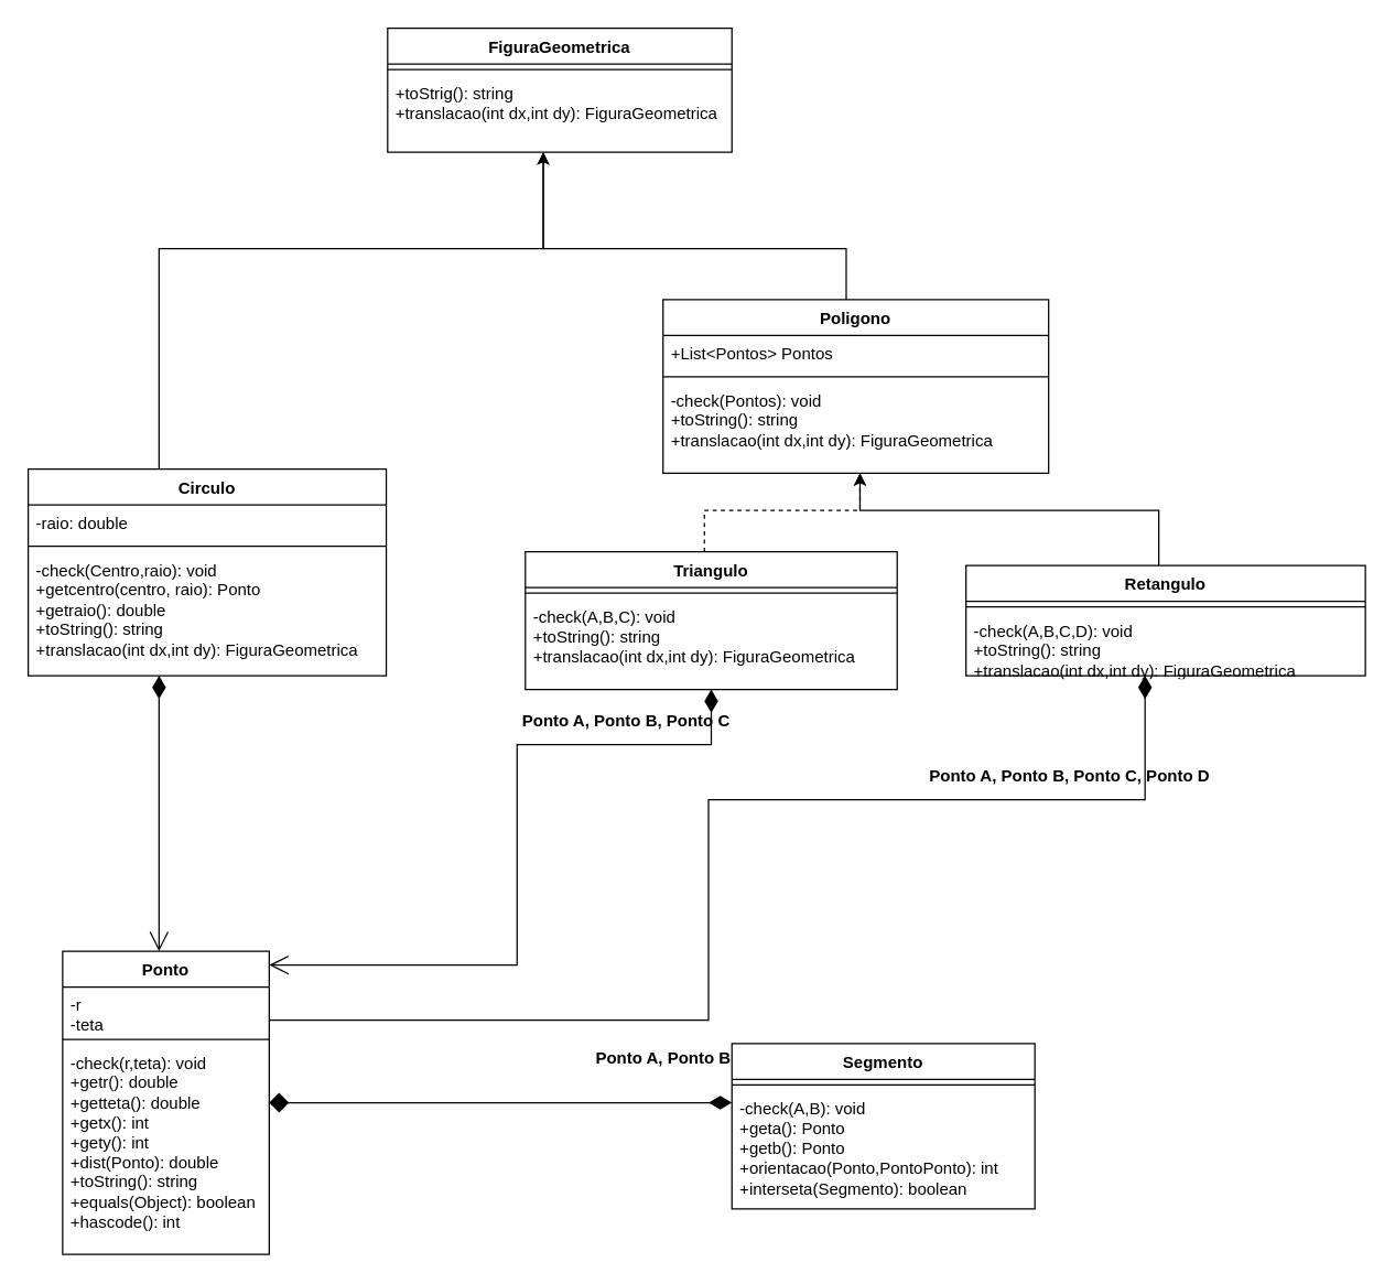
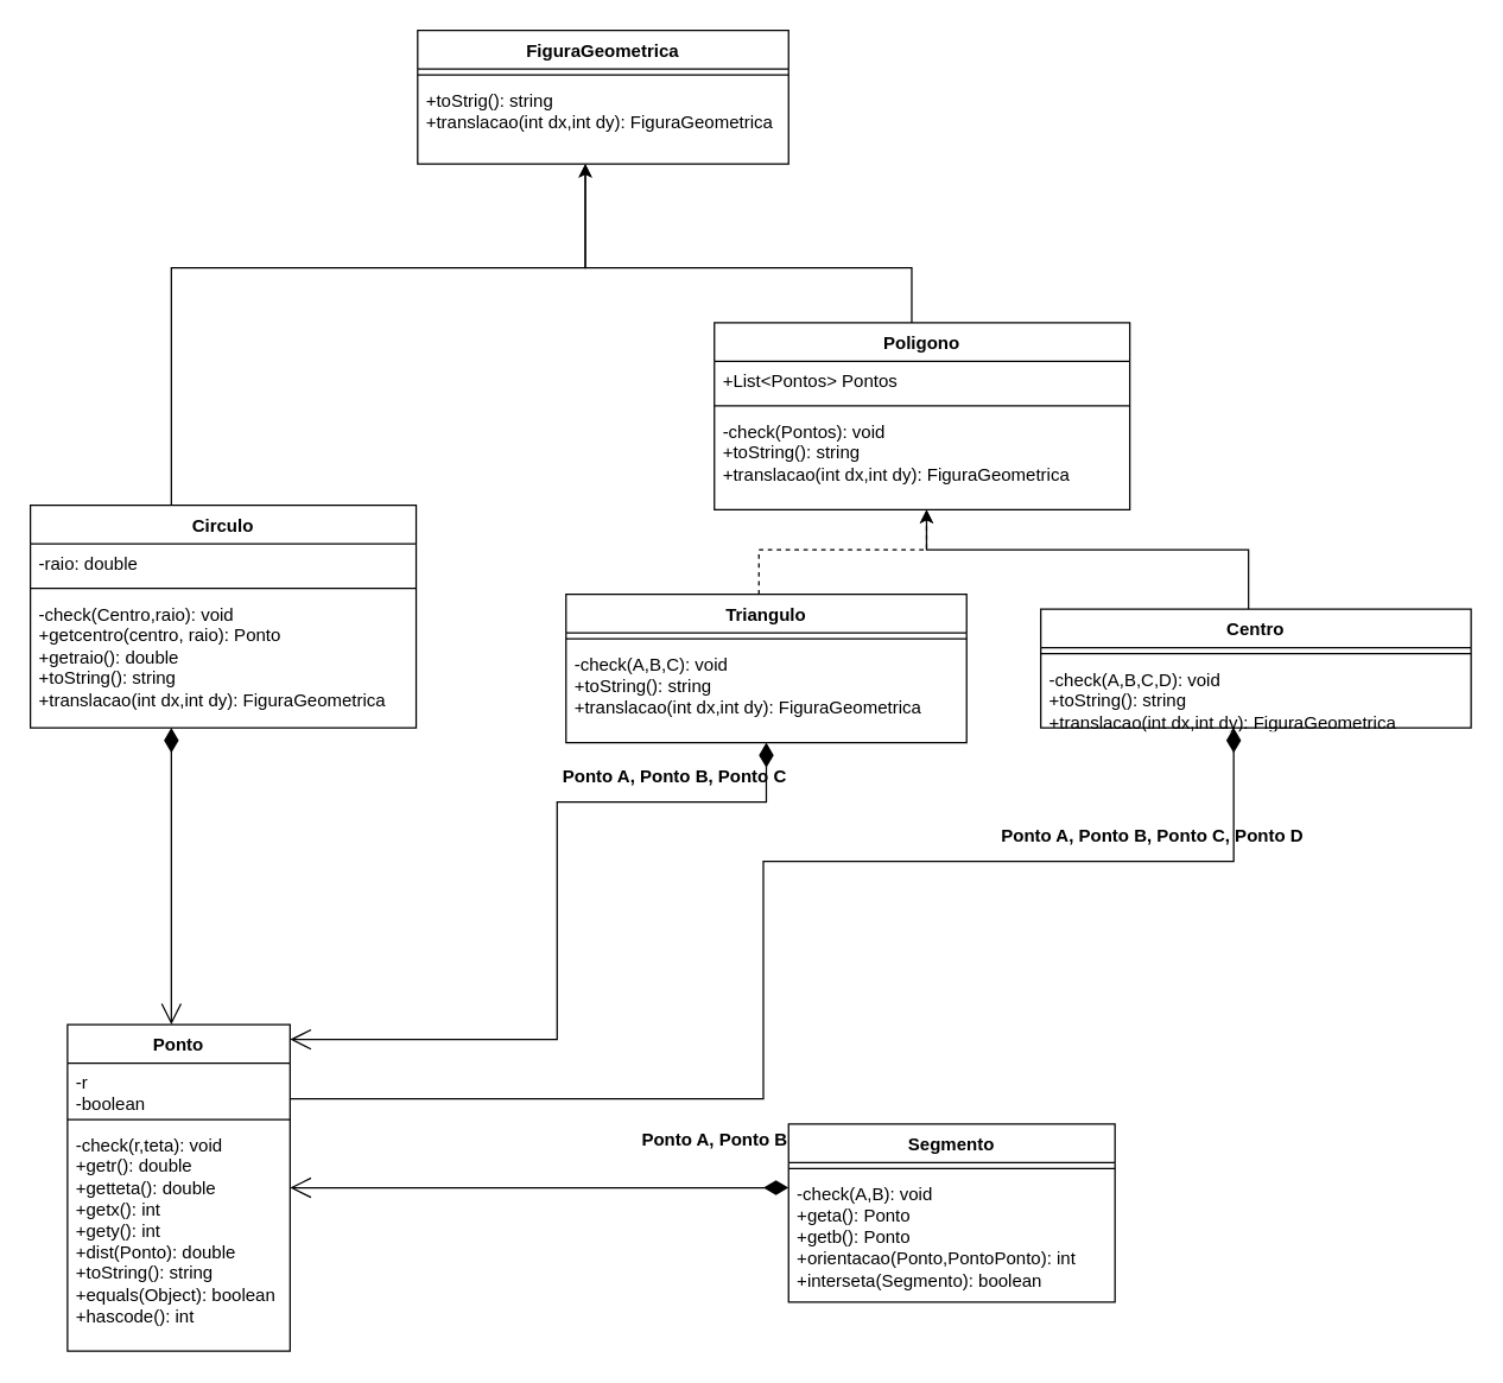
- <mxCell id="8" value="Retangulo" style="swimlane;fontStyle=1;align=center;verticalAlign=top;childLayout=stackLayout;horizontal=1;startSize=26;horizontalStack=0;resizeParent=1;resizeParentMax=0;resizeLast=0;collapsible=1;marginBottom=0;whiteSpace=wrap;html=1;" parent="1" vertex="1"><mxGeometry x="701" y="410" width="290" height="80" as="geometry"><mxRectangle x="320" y="180" width="100" height="30" as="alternateBounds" /></mxGeometry></mxCell>
+ <mxCell id="8" value="Centro" style="swimlane;fontStyle=1;align=center;verticalAlign=top;childLayout=stackLayout;horizontal=1;startSize=26;horizontalStack=0;resizeParent=1;resizeParentMax=0;resizeLast=0;collapsible=1;marginBottom=0;whiteSpace=wrap;html=1;" parent="1" vertex="1"><mxGeometry x="701" y="410" width="290" height="80" as="geometry"><mxRectangle x="320" y="180" width="100" height="30" as="alternateBounds" /></mxGeometry></mxCell>
- <mxCell id="3" value="-r&lt;div&gt;-teta&lt;/div&gt;" style="text;strokeColor=none;fillColor=none;align=left;verticalAlign=top;spacingLeft=4;spacingRight=4;overflow=hidden;rotatable=0;points=[[0,0.5],[1,0.5]];portConstraint=eastwest;whiteSpace=wrap;html=1;" parent="2" vertex="1"><mxGeometry y="26" width="150" height="34" as="geometry" /></mxCell>
+ <mxCell id="3" value="-r&lt;div&gt;-boolean&lt;/div&gt;" style="text;strokeColor=none;fillColor=none;align=left;verticalAlign=top;spacingLeft=4;spacingRight=4;overflow=hidden;rotatable=0;points=[[0,0.5],[1,0.5]];portConstraint=eastwest;whiteSpace=wrap;html=1;" parent="2" vertex="1"><mxGeometry y="26" width="150" height="34" as="geometry" /></mxCell>
- <mxCell id="6" value="&lt;div&gt;&lt;br&gt;&lt;/div&gt;" style="endArrow=diamond;html=1;endSize=12;startArrow=diamondThin;startSize=14;startFill=1;edgeStyle=orthogonalEdgeStyle;align=left;verticalAlign=bottom;rounded=0;" parent="1" source="20" target="2" edge="1"><mxGeometry x="-0.506" y="37" relative="1" as="geometry"><mxPoint x="434" y="610" as="sourcePoint" /><mxPoint x="424" y="590" as="targetPoint" /><Array as="points"><mxPoint x="381" y="800" /><mxPoint x="381" y="800" /></Array><mxPoint as="offset" /></mxGeometry></mxCell>
+ <mxCell id="6" value="&lt;div&gt;&lt;br&gt;&lt;/div&gt;" style="endArrow=open;html=1;endSize=12;startArrow=diamondThin;startSize=14;startFill=1;edgeStyle=orthogonalEdgeStyle;align=left;verticalAlign=bottom;rounded=0;" parent="1" source="20" target="2" edge="1"><mxGeometry x="-0.506" y="37" relative="1" as="geometry"><mxPoint x="434" y="610" as="sourcePoint" /><mxPoint x="424" y="590" as="targetPoint" /><Array as="points"><mxPoint x="381" y="800" /><mxPoint x="381" y="800" /></Array><mxPoint as="offset" /></mxGeometry></mxCell>
